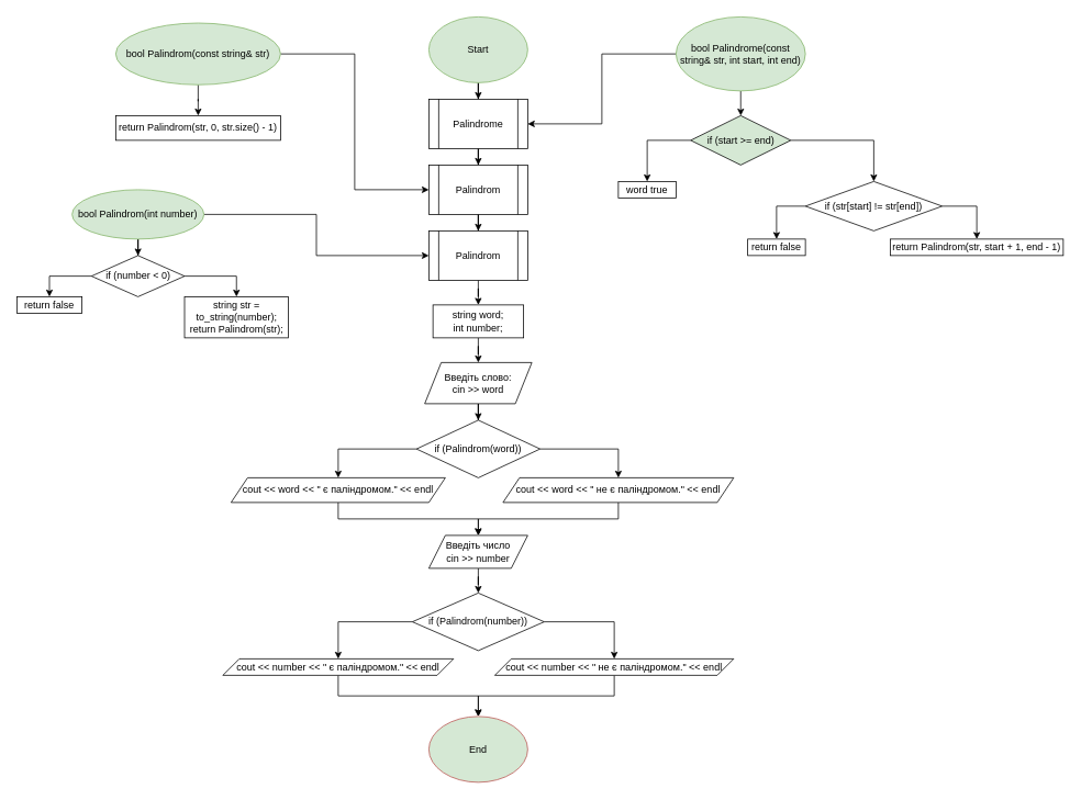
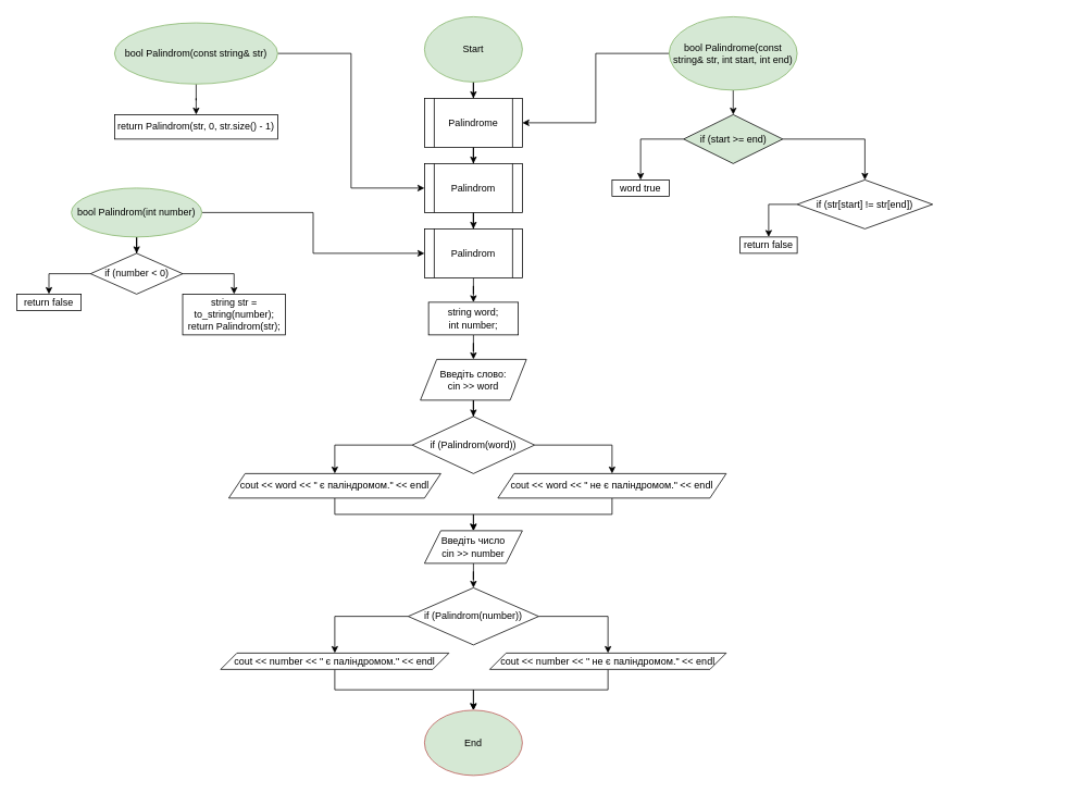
- <mxCell id="20" style="edgeStyle=orthogonalEdgeStyle;rounded=0;orthogonalLoop=1;jettySize=auto;html=1;exitX=1;exitY=0.5;exitDx=0;exitDy=0;entryX=0.5;entryY=0;entryDx=0;entryDy=0;" edge="1" parent="1" source="21" target="23"><mxGeometry relative="1" as="geometry" /></mxCell>
- <mxCell id="23" value="return Palindrom(str, start + 1, end - 1)" style="rounded=0;whiteSpace=wrap;html=1;" vertex="1" parent="1"><mxGeometry x="1080" y="290" width="210" height="20" as="geometry" /></mxCell>
